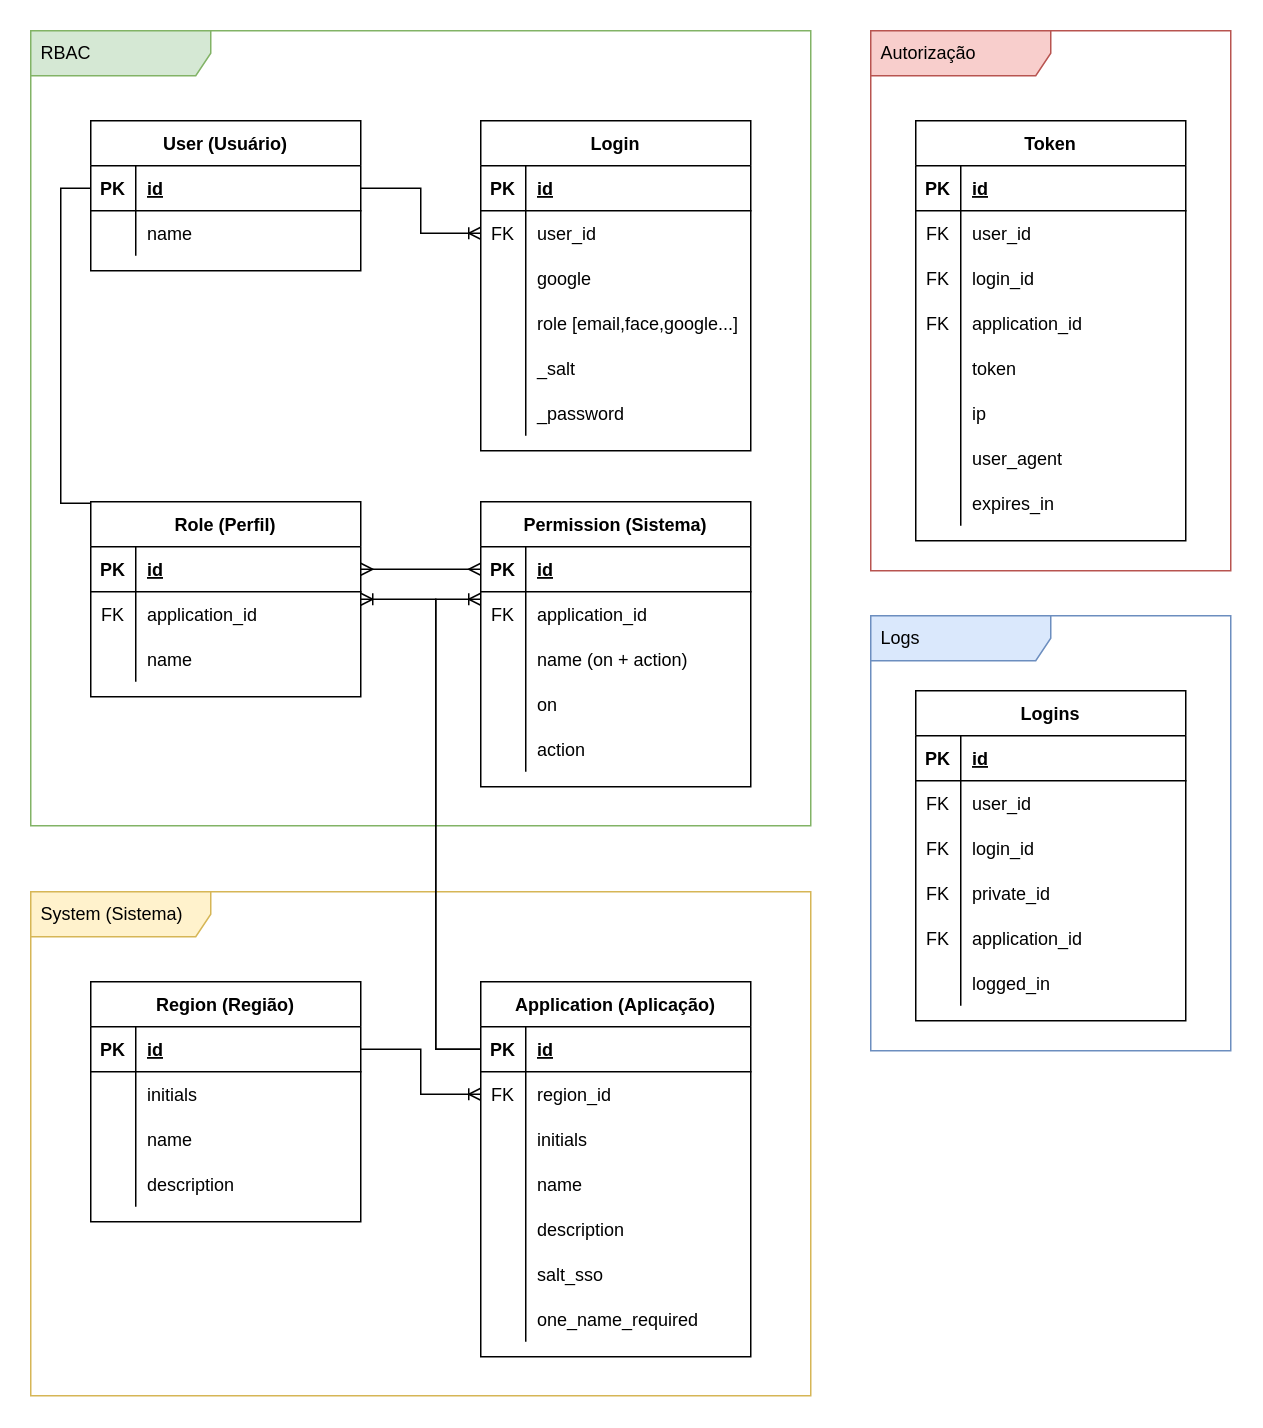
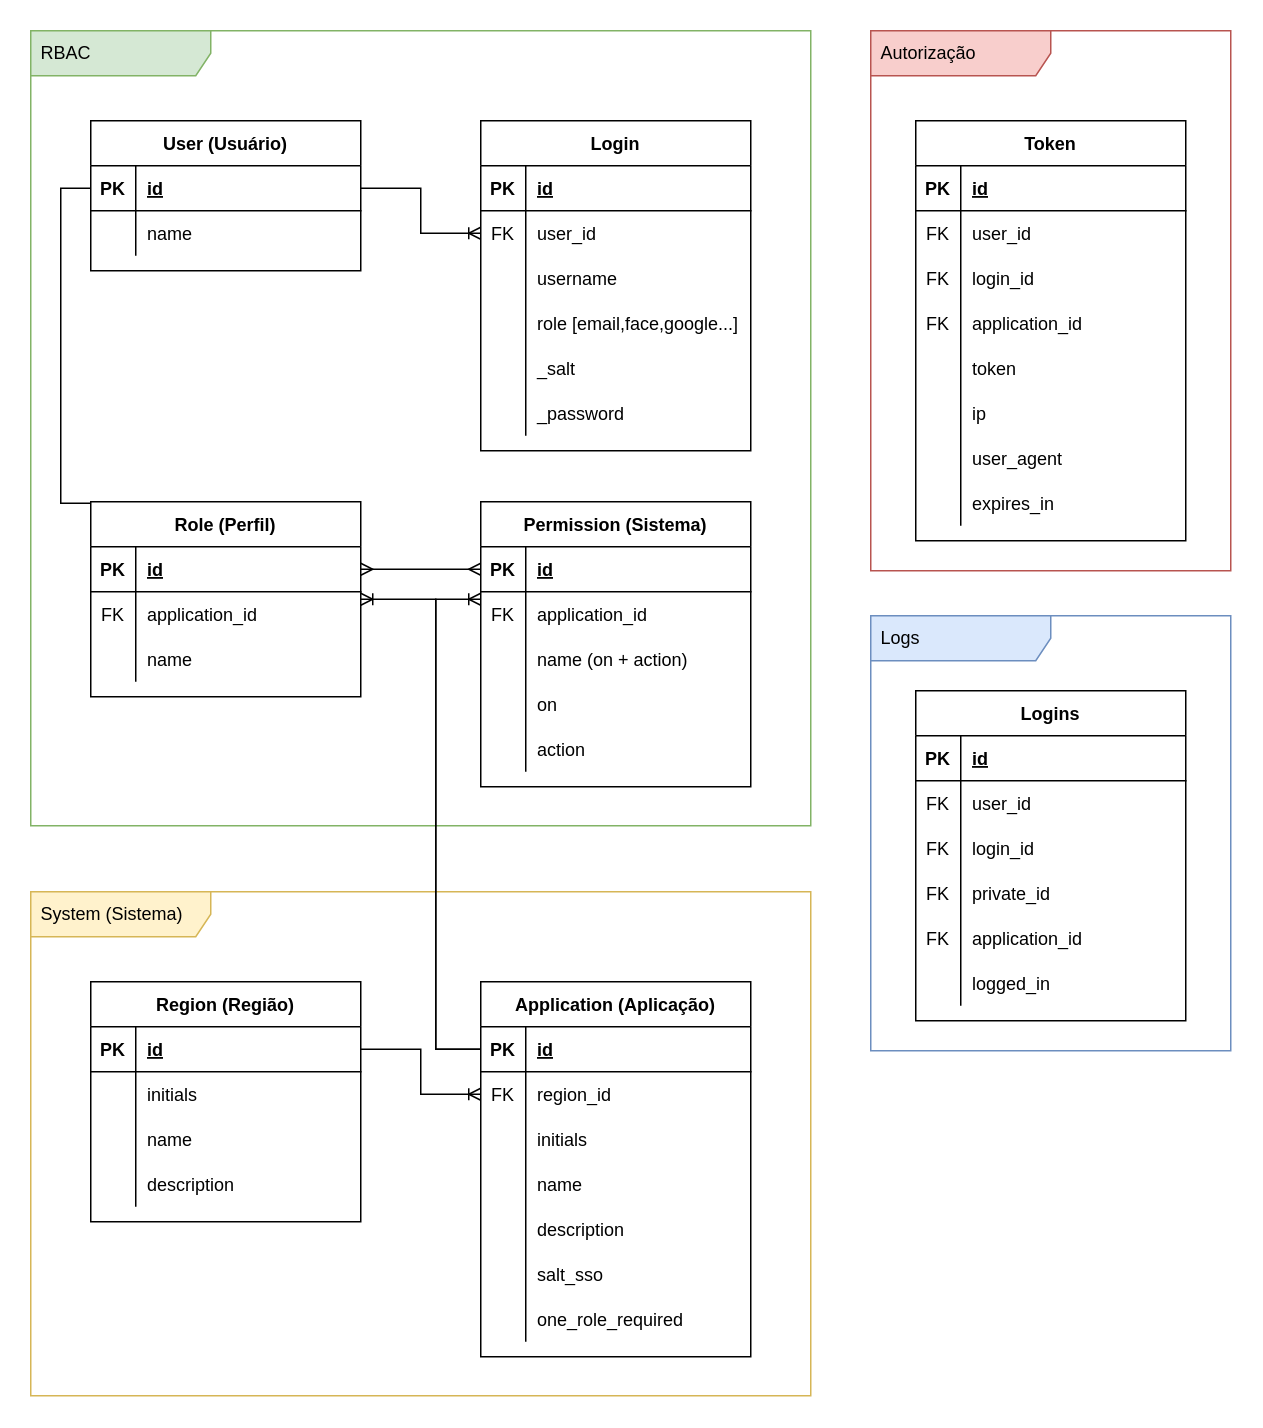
- <mxCell id="87" value="google" style="shape=partialRectangle;connectable=0;fillColor=none;top=0;left=0;bottom=0;right=0;align=left;spacingLeft=6;overflow=hidden;" parent="85" vertex="1"><mxGeometry x="30" width="150" height="30" as="geometry"><mxRectangle width="150" height="30" as="alternateBounds" /></mxGeometry></mxCell>
+ <mxCell id="87" value="username" style="shape=partialRectangle;connectable=0;fillColor=none;top=0;left=0;bottom=0;right=0;align=left;spacingLeft=6;overflow=hidden;" parent="85" vertex="1"><mxGeometry x="30" width="150" height="30" as="geometry"><mxRectangle width="150" height="30" as="alternateBounds" /></mxGeometry></mxCell>
- <mxCell id="74" value="one_name_required" style="shape=partialRectangle;connectable=0;fillColor=none;top=0;left=0;bottom=0;right=0;align=left;spacingLeft=6;overflow=hidden;" vertex="1" parent="72"><mxGeometry x="30" width="150" height="30" as="geometry"><mxRectangle width="150" height="30" as="alternateBounds" /></mxGeometry></mxCell>
+ <mxCell id="74" value="one_role_required" style="shape=partialRectangle;connectable=0;fillColor=none;top=0;left=0;bottom=0;right=0;align=left;spacingLeft=6;overflow=hidden;" vertex="1" parent="72"><mxGeometry x="30" width="150" height="30" as="geometry"><mxRectangle width="150" height="30" as="alternateBounds" /></mxGeometry></mxCell>
